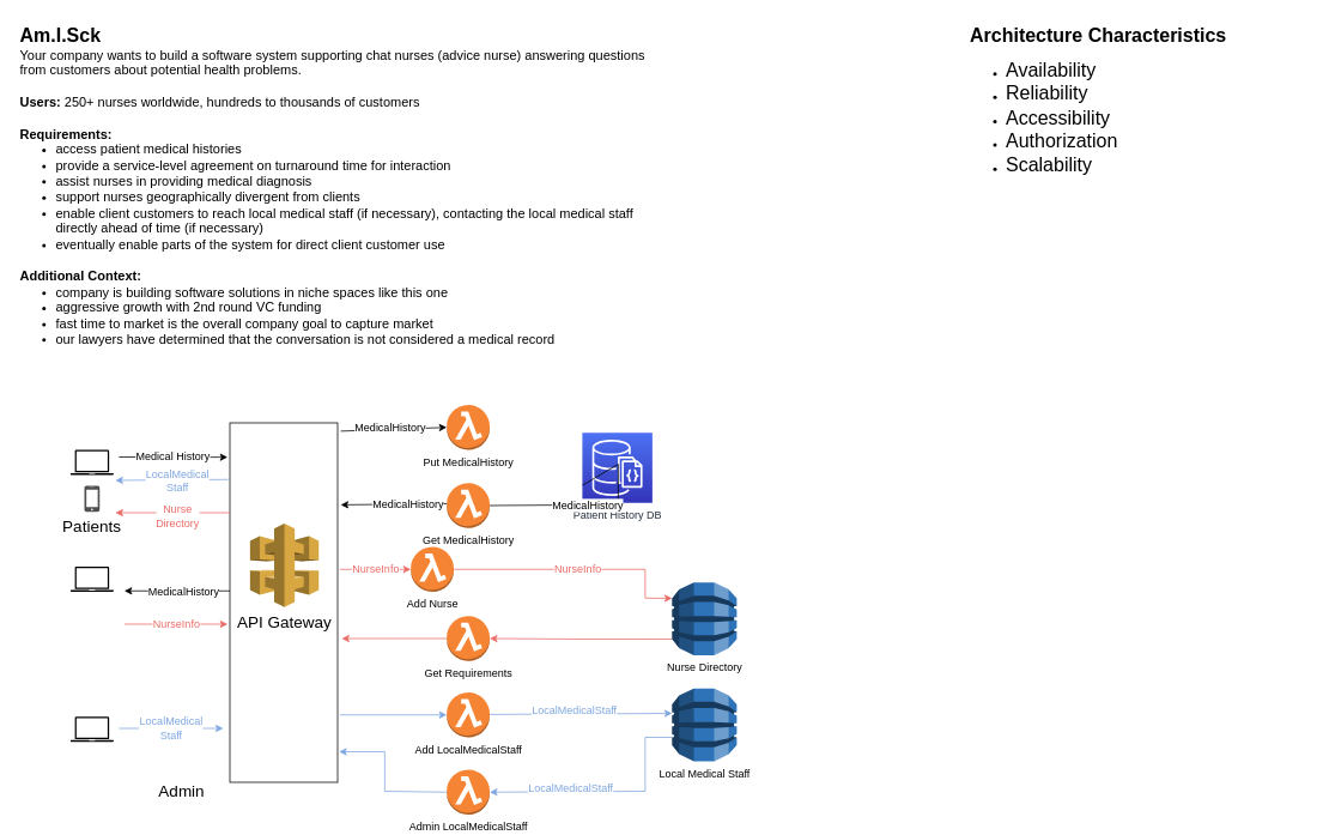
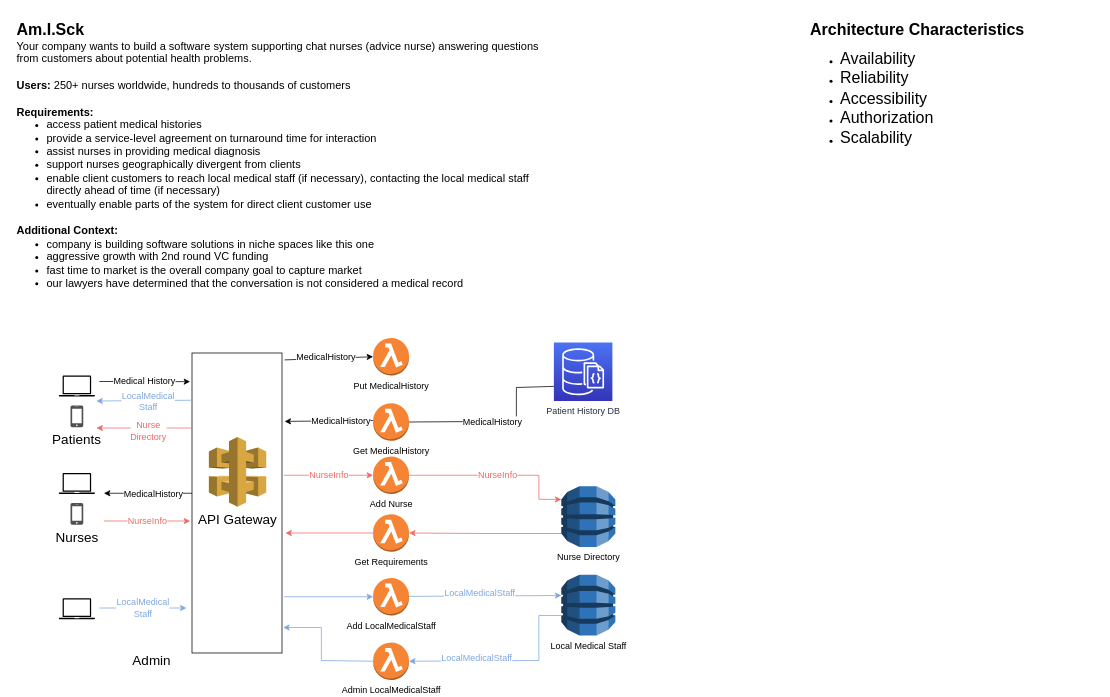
- <mxCell id="12" value="Patient History DB" style="sketch=0;points=[[0,0,0],[0.25,0,0],[0.5,0,0],[0.75,0,0],[1,0,0],[0,1,0],[0.25,1,0],[0.5,1,0],[0.75,1,0],[1,1,0],[0,0.25,0],[0,0.5,0],[0,0.75,0],[1,0.25,0],[1,0.5,0],[1,0.75,0]];outlineConnect=0;fontColor=#232F3E;gradientColor=#4D72F3;gradientDirection=north;fillColor=#3334B9;strokeColor=#ffffff;dashed=0;verticalLabelPosition=bottom;verticalAlign=top;align=center;html=1;fontSize=12;fontStyle=0;aspect=fixed;shape=mxgraph.aws4.resourceIcon;resIcon=mxgraph.aws4.documentdb_with_mongodb_compatibility;" vertex="1" parent="1"><mxGeometry x="648" y="481" width="78" height="78" as="geometry" /></mxCell>
+ <mxCell id="12" value="Patient History DB" style="sketch=0;points=[[0,0,0],[0.25,0,0],[0.5,0,0],[0.75,0,0],[1,0,0],[0,1,0],[0.25,1,0],[0.5,1,0],[0.75,1,0],[1,1,0],[0,0.25,0],[0,0.5,0],[0,0.75,0],[1,0.25,0],[1,0.5,0],[1,0.75,0]];outlineConnect=0;fontColor=#232F3E;gradientColor=#4D72F3;gradientDirection=north;fillColor=#3334B9;strokeColor=#ffffff;dashed=0;verticalLabelPosition=bottom;verticalAlign=top;align=center;html=1;fontSize=12;fontStyle=0;aspect=fixed;shape=mxgraph.aws4.resourceIcon;resIcon=mxgraph.aws4.documentdb_with_mongodb_compatibility;" vertex="1" parent="1"><mxGeometry x="738" y="456" width="78" height="78" as="geometry" /></mxCell>
- <mxCell id="44" value="Add Nurse" style="outlineConnect=0;dashed=0;verticalLabelPosition=bottom;verticalAlign=top;align=center;html=1;shape=mxgraph.aws3.lambda_function;fillColor=#F58534;gradientColor=none;fontSize=12;aspect=fixed;" vertex="1" parent="1"><mxGeometry x="457" y="608" width="47.88" height="50" as="geometry" /></mxCell>
+ <mxCell id="44" value="Add Nurse" style="outlineConnect=0;dashed=0;verticalLabelPosition=bottom;verticalAlign=top;align=center;html=1;shape=mxgraph.aws3.lambda_function;fillColor=#F58534;gradientColor=none;fontSize=12;aspect=fixed;" vertex="1" parent="1"><mxGeometry x="497" y="608" width="47.88" height="50" as="geometry" /></mxCell>
+ <mxCell id="17" value="Nurses" style="sketch=0;pointerEvents=1;shadow=0;dashed=0;html=1;strokeColor=none;fillColor=#505050;labelPosition=center;verticalLabelPosition=bottom;verticalAlign=top;outlineConnect=0;align=center;shape=mxgraph.office.devices.cell_phone_iphone_proportional;fontSize=18;" vertex="1" parent="1"><mxGeometry x="93.5" y="670" width="17" height="29" as="geometry" /></mxCell>
